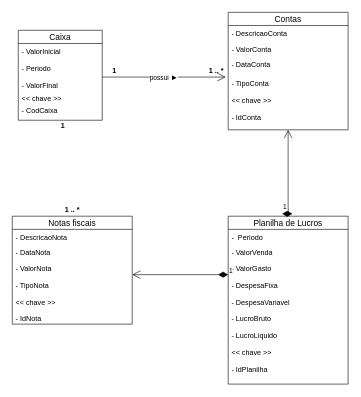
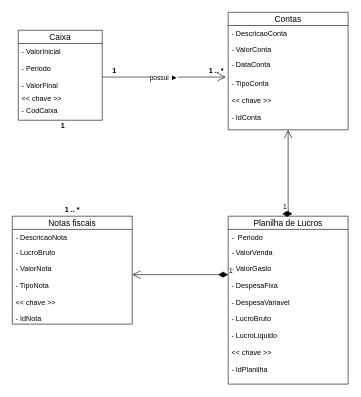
- <mxCell id="8" value="- DataNota" style="text;strokeColor=none;fillColor=none;spacingLeft=4;spacingRight=4;overflow=hidden;rotatable=0;points=[[0,0.5],[1,0.5]];portConstraint=eastwest;fontSize=12;" parent="6" vertex="1"><mxGeometry y="48" width="200" height="26" as="geometry" /></mxCell>
+ <mxCell id="8" value="- LucroBruto" style="text;strokeColor=none;fillColor=none;spacingLeft=4;spacingRight=4;overflow=hidden;rotatable=0;points=[[0,0.5],[1,0.5]];portConstraint=eastwest;fontSize=12;" parent="6" vertex="1"><mxGeometry y="48" width="200" height="26" as="geometry" /></mxCell>
